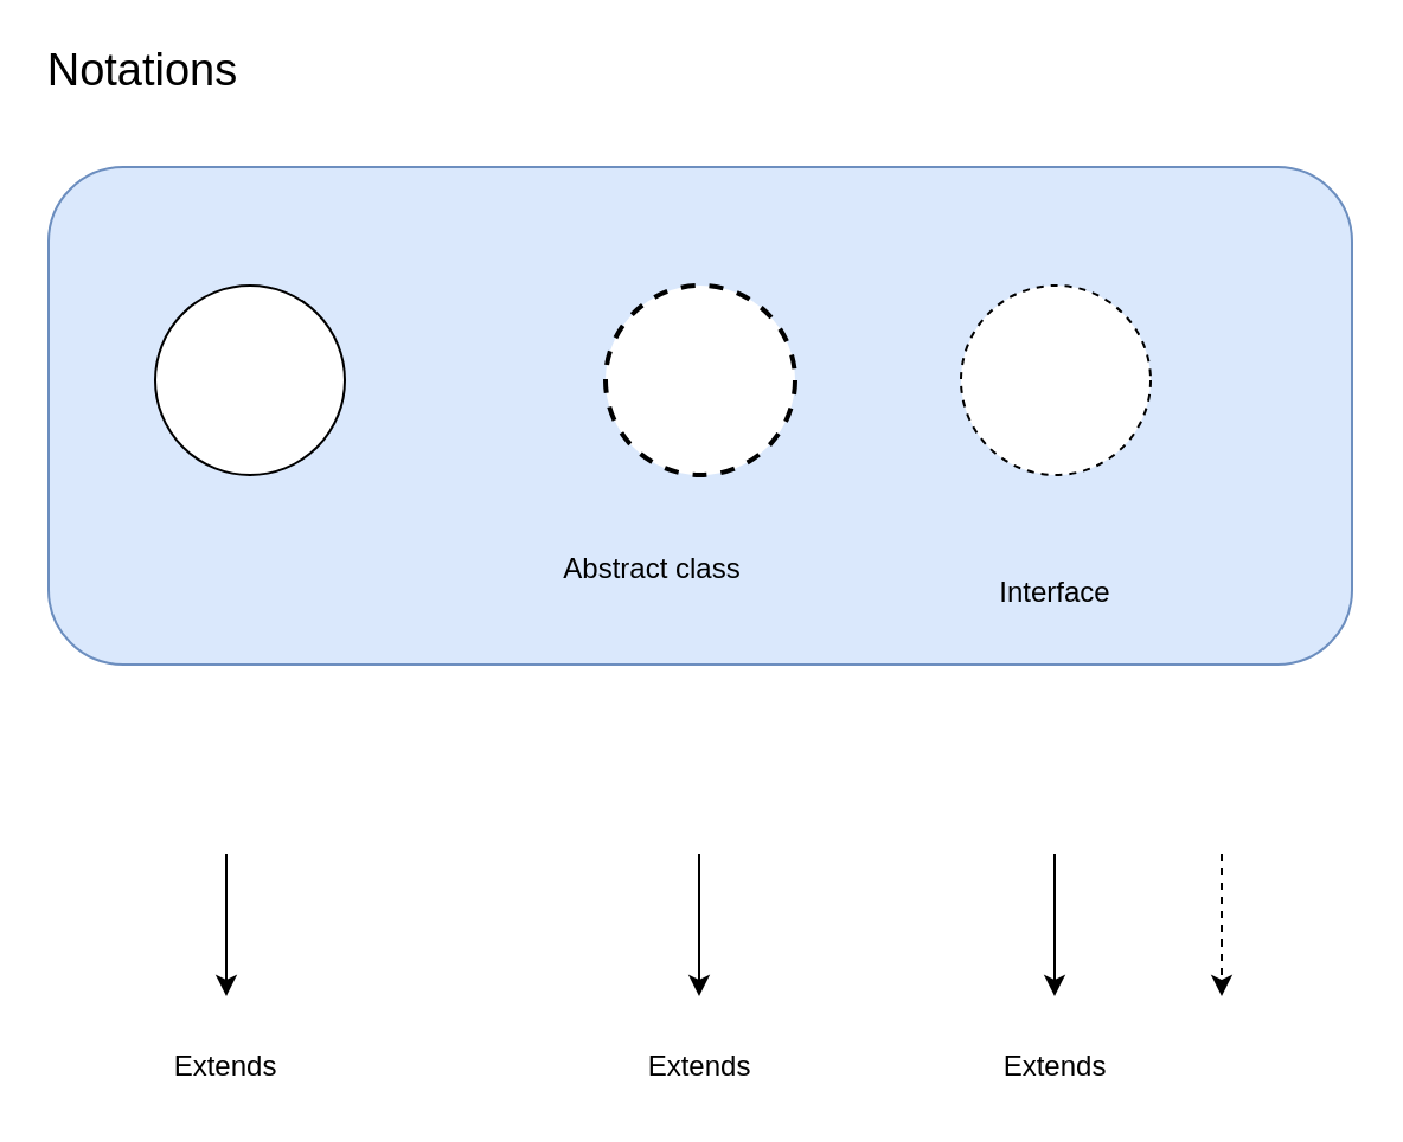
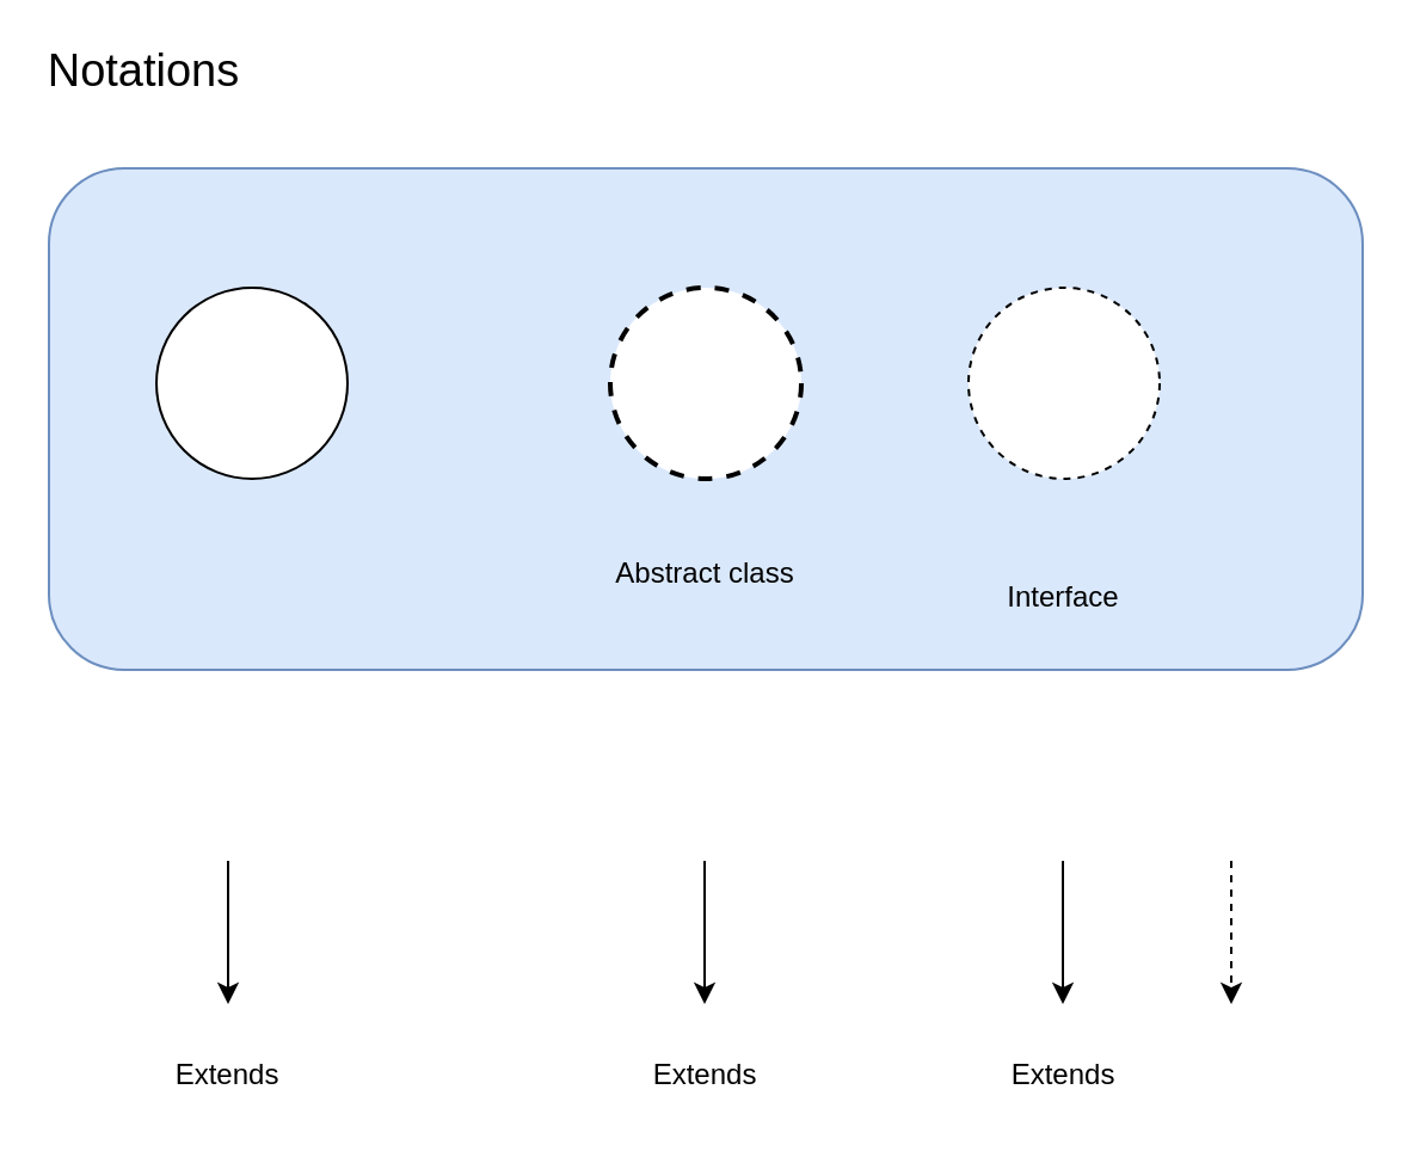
- <mxCell id="7" value="Abstract class" style="text;html=1;strokeColor=none;fillColor=none;align=center;verticalAlign=middle;whiteSpace=wrap;rounded=0;dashed=1;" parent="1" vertex="1"><mxGeometry x="235" y="230" width="80" height="20" as="geometry" /></mxCell>
+ <mxCell id="7" value="Abstract class" style="text;html=1;strokeColor=none;fillColor=none;align=center;verticalAlign=middle;whiteSpace=wrap;rounded=0;dashed=1;" parent="1" vertex="1"><mxGeometry x="255" y="230" width="80" height="20" as="geometry" /></mxCell>
